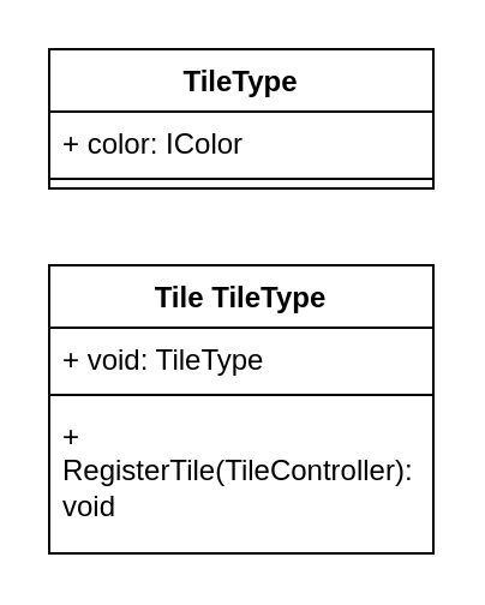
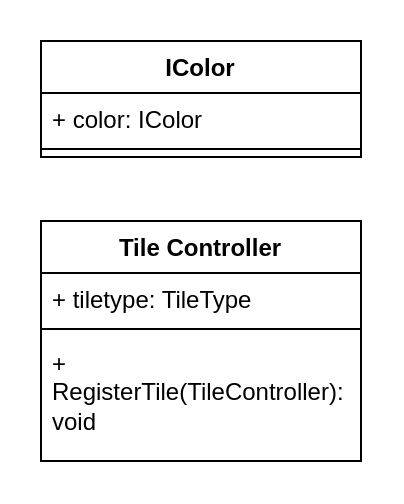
- <mxCell id="6" value="TileType" style="swimlane;fontStyle=1;align=center;verticalAlign=top;childLayout=stackLayout;horizontal=1;startSize=26;horizontalStack=0;resizeParent=1;resizeParentMax=0;resizeLast=0;collapsible=1;marginBottom=0;whiteSpace=wrap;html=1;" vertex="1" parent="1"><mxGeometry x="20" y="20" width="160" height="58" as="geometry" /></mxCell>
+ <mxCell id="6" value="IColor" style="swimlane;fontStyle=1;align=center;verticalAlign=top;childLayout=stackLayout;horizontal=1;startSize=26;horizontalStack=0;resizeParent=1;resizeParentMax=0;resizeLast=0;collapsible=1;marginBottom=0;whiteSpace=wrap;html=1;" vertex="1" parent="1"><mxGeometry x="20" y="20" width="160" height="58" as="geometry" /></mxCell>
- <mxCell id="2" value="Tile TileType" style="swimlane;fontStyle=1;align=center;verticalAlign=top;childLayout=stackLayout;horizontal=1;startSize=26;horizontalStack=0;resizeParent=1;resizeParentMax=0;resizeLast=0;collapsible=1;marginBottom=0;whiteSpace=wrap;html=1;" vertex="1" parent="1"><mxGeometry x="20" y="110" width="160" height="120" as="geometry" /></mxCell>
+ <mxCell id="2" value="Tile Controller" style="swimlane;fontStyle=1;align=center;verticalAlign=top;childLayout=stackLayout;horizontal=1;startSize=26;horizontalStack=0;resizeParent=1;resizeParentMax=0;resizeLast=0;collapsible=1;marginBottom=0;whiteSpace=wrap;html=1;" vertex="1" parent="1"><mxGeometry x="20" y="110" width="160" height="120" as="geometry" /></mxCell>
- <mxCell id="3" value="+ void: TileType" style="text;strokeColor=none;fillColor=none;align=left;verticalAlign=top;spacingLeft=4;spacingRight=4;overflow=hidden;rotatable=0;points=[[0,0.5],[1,0.5]];portConstraint=eastwest;whiteSpace=wrap;html=1;" vertex="1" parent="2"><mxGeometry y="26" width="160" height="24" as="geometry" /></mxCell>
+ <mxCell id="3" value="+ tiletype: TileType" style="text;strokeColor=none;fillColor=none;align=left;verticalAlign=top;spacingLeft=4;spacingRight=4;overflow=hidden;rotatable=0;points=[[0,0.5],[1,0.5]];portConstraint=eastwest;whiteSpace=wrap;html=1;" vertex="1" parent="2"><mxGeometry y="26" width="160" height="24" as="geometry" /></mxCell>
